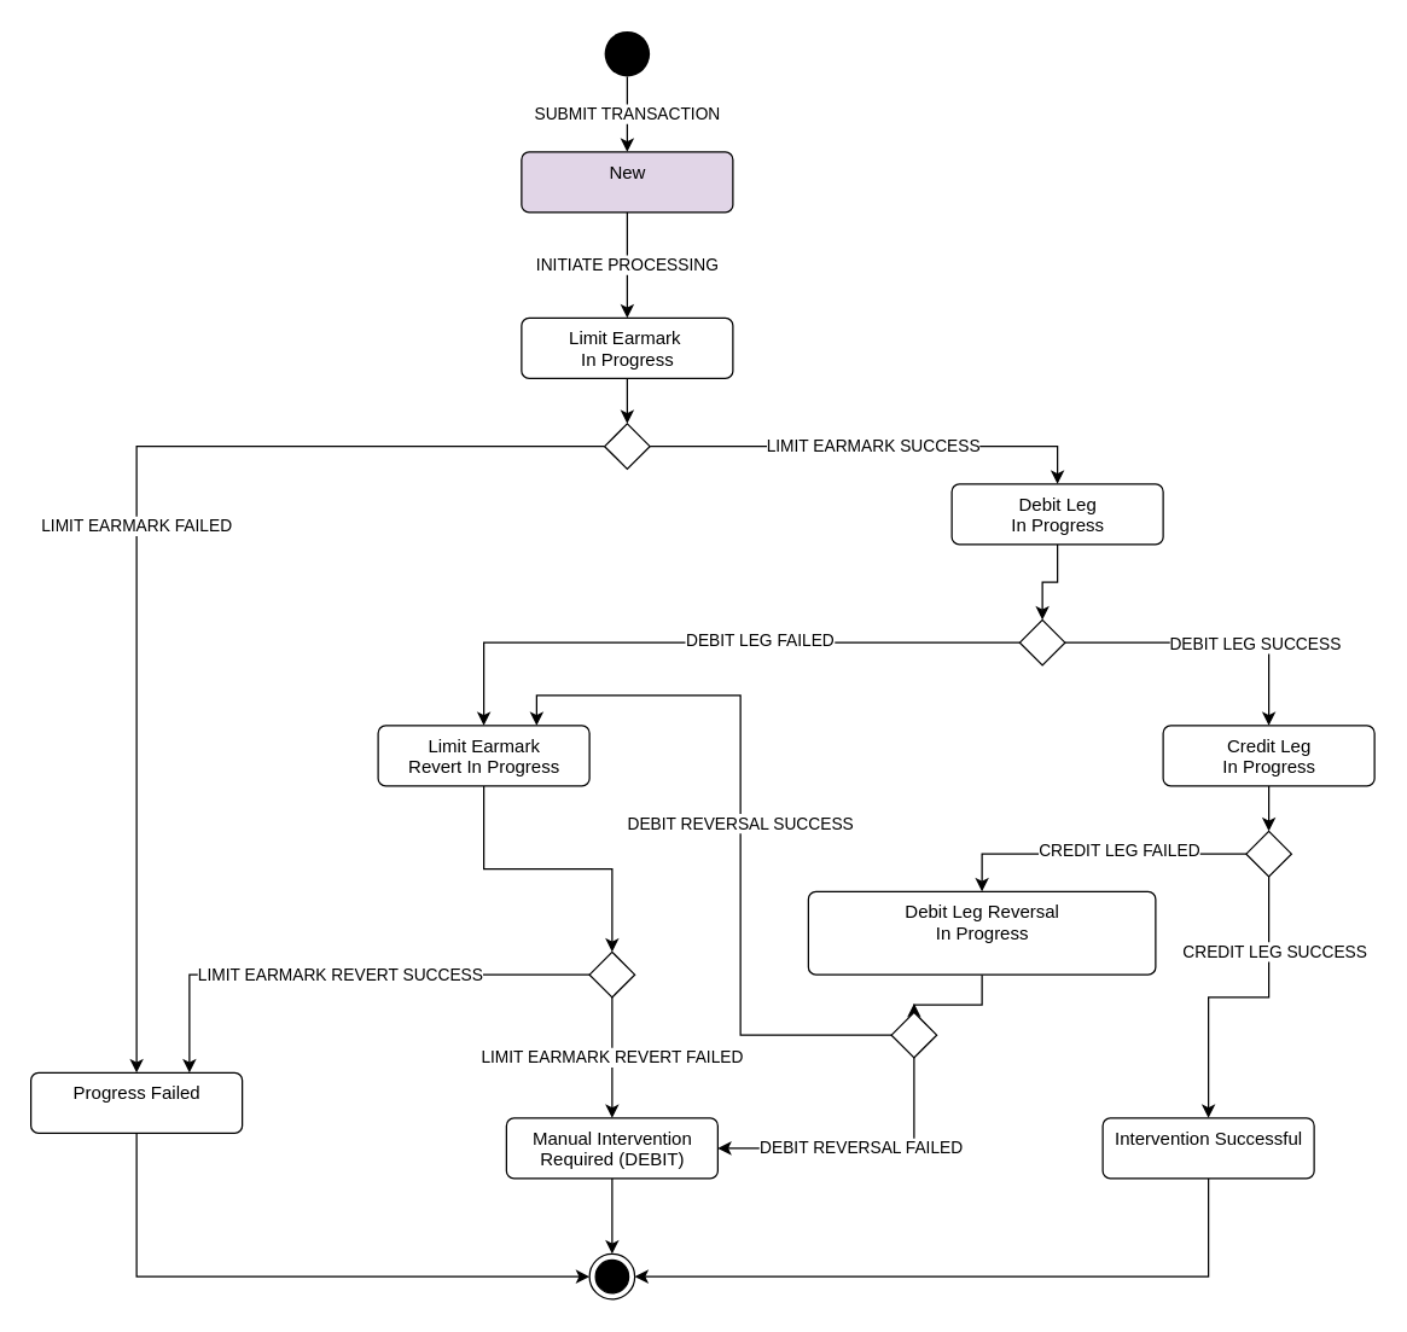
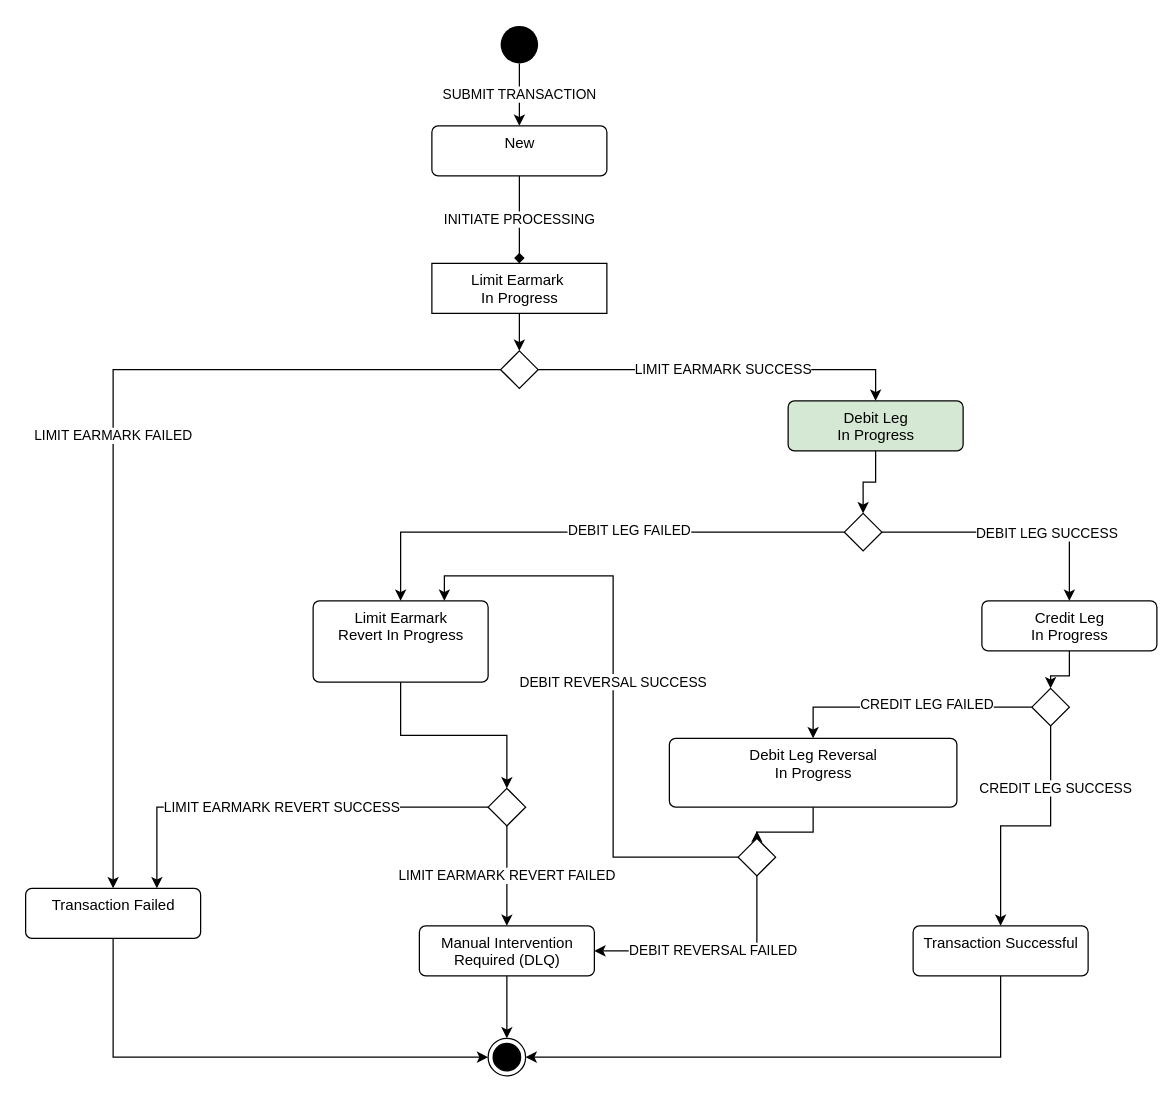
- <mxCell id="6" value="New" style="html=1;align=center;verticalAlign=top;rounded=1;absoluteArcSize=1;arcSize=10;dashed=0;fillColor=#e1d5e7;" parent="1" vertex="1"><mxGeometry x="345" y="100" width="140" height="40" as="geometry" /></mxCell>
+ <mxCell id="6" value="New" style="html=1;align=center;verticalAlign=top;rounded=1;absoluteArcSize=1;arcSize=10;dashed=0;" parent="1" vertex="1"><mxGeometry x="345" y="100" width="140" height="40" as="geometry" /></mxCell>
- <mxCell id="5" value="INITIATE PROCESSING" style="edgeStyle=orthogonalEdgeStyle;rounded=0;orthogonalLoop=1;jettySize=auto;html=1;" parent="1" source="6" target="11" edge="1"><mxGeometry relative="1" as="geometry" /></mxCell>
+ <mxCell id="5" value="INITIATE PROCESSING" style="edgeStyle=orthogonalEdgeStyle;rounded=0;orthogonalLoop=1;jettySize=auto;html=1;endArrow=diamond;" parent="1" source="6" target="11" edge="1"><mxGeometry relative="1" as="geometry" /></mxCell>
- <mxCell id="11" value="Limit Earmark&amp;nbsp;&lt;br&gt;In Progress" style="html=1;align=center;verticalAlign=top;rounded=1;absoluteArcSize=1;arcSize=10;dashed=0;" parent="1" vertex="1"><mxGeometry x="345" y="210" width="140" height="40" as="geometry" /></mxCell>
+ <mxCell id="11" value="Limit Earmark&amp;nbsp;&lt;br&gt;In Progress" style="html=1;align=center;verticalAlign=top;absoluteArcSize=1;arcSize=10;dashed=0;rounded=0;" parent="1" vertex="1"><mxGeometry x="345" y="210" width="140" height="40" as="geometry" /></mxCell>
- <mxCell id="20" value="Debit Leg&lt;br&gt;In Progress" style="html=1;align=center;verticalAlign=top;rounded=1;absoluteArcSize=1;arcSize=10;dashed=0;" parent="1" vertex="1"><mxGeometry x="630" y="320" width="140" height="40" as="geometry" /></mxCell>
+ <mxCell id="20" value="Debit Leg&lt;br&gt;In Progress" style="html=1;align=center;verticalAlign=top;rounded=1;absoluteArcSize=1;arcSize=10;dashed=0;fillColor=#d5e8d4;" parent="1" vertex="1"><mxGeometry x="630" y="320" width="140" height="40" as="geometry" /></mxCell>
- <mxCell id="16" value="Limit Earmark&lt;br&gt;Revert In Progress" style="html=1;align=center;verticalAlign=top;rounded=1;absoluteArcSize=1;arcSize=10;dashed=0;" parent="1" vertex="1"><mxGeometry x="250" y="480" width="140" height="40" as="geometry" /></mxCell>
+ <mxCell id="16" value="Limit Earmark&lt;br&gt;Revert In Progress" style="html=1;align=center;verticalAlign=top;rounded=1;absoluteArcSize=1;arcSize=10;dashed=0;" parent="1" vertex="1"><mxGeometry x="250" y="480" width="140" height="65" as="geometry" /></mxCell>
- <mxCell id="15" value="Credit Leg&lt;br&gt;In Progress" style="html=1;align=center;verticalAlign=top;rounded=1;absoluteArcSize=1;arcSize=10;dashed=0;" parent="1" vertex="1"><mxGeometry x="770" y="480" width="140" height="40" as="geometry" /></mxCell>
+ <mxCell id="15" value="Credit Leg&lt;br&gt;In Progress" style="html=1;align=center;verticalAlign=top;rounded=1;absoluteArcSize=1;arcSize=10;dashed=0;" parent="1" vertex="1"><mxGeometry x="785" y="480" width="140" height="40" as="geometry" /></mxCell>
- <mxCell id="13" value="Progress Failed" style="html=1;align=center;verticalAlign=top;rounded=1;absoluteArcSize=1;arcSize=10;dashed=0;" parent="1" vertex="1"><mxGeometry x="20" y="710" width="140" height="40" as="geometry" /></mxCell>
+ <mxCell id="13" value="Transaction Failed" style="html=1;align=center;verticalAlign=top;rounded=1;absoluteArcSize=1;arcSize=10;dashed=0;" parent="1" vertex="1"><mxGeometry x="20" y="710" width="140" height="40" as="geometry" /></mxCell>
- <mxCell id="35" value="Intervention Successful" style="html=1;align=center;verticalAlign=top;rounded=1;absoluteArcSize=1;arcSize=10;dashed=0;" parent="1" vertex="1"><mxGeometry x="730" y="740" width="140" height="40" as="geometry" /></mxCell>
+ <mxCell id="35" value="Transaction Successful" style="html=1;align=center;verticalAlign=top;rounded=1;absoluteArcSize=1;arcSize=10;dashed=0;" parent="1" vertex="1"><mxGeometry x="730" y="740" width="140" height="40" as="geometry" /></mxCell>
- <mxCell id="18" value="Manual Intervention&lt;br&gt;Required (DEBIT)" style="html=1;align=center;verticalAlign=top;rounded=1;absoluteArcSize=1;arcSize=10;dashed=0;" parent="1" vertex="1"><mxGeometry x="335" y="740" width="140" height="40" as="geometry" /></mxCell>
+ <mxCell id="18" value="Manual Intervention&lt;br&gt;Required (DLQ)" style="html=1;align=center;verticalAlign=top;rounded=1;absoluteArcSize=1;arcSize=10;dashed=0;" parent="1" vertex="1"><mxGeometry x="335" y="740" width="140" height="40" as="geometry" /></mxCell>
